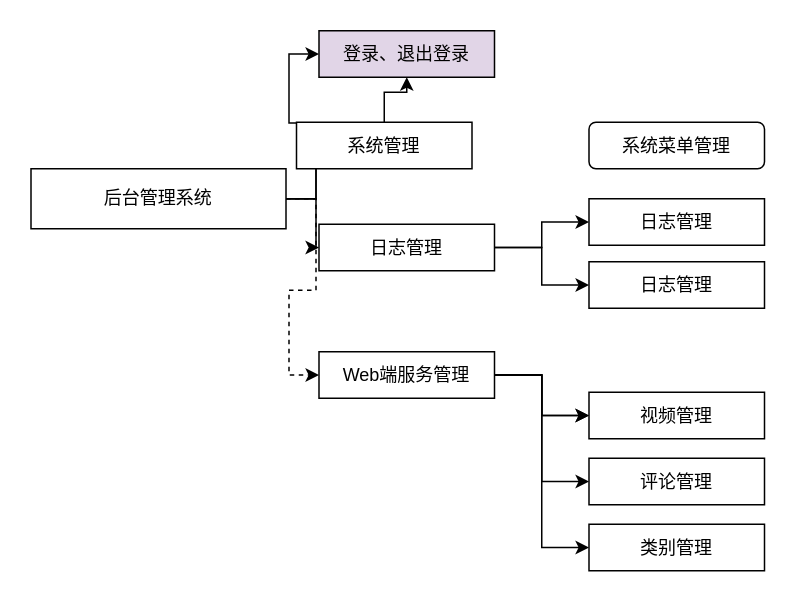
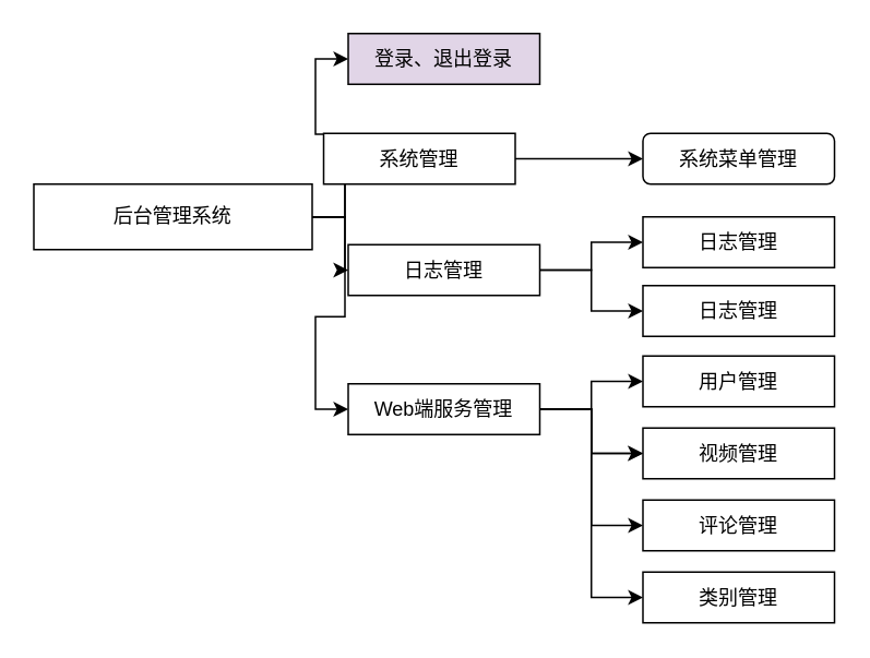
- <mxCell id="7" style="edgeStyle=orthogonalEdgeStyle;rounded=0;orthogonalLoop=1;jettySize=auto;html=1;" edge="1" parent="1" source="8" target="12"><mxGeometry relative="1" as="geometry" /></mxCell>
+ <mxCell id="7" style="edgeStyle=orthogonalEdgeStyle;rounded=0;orthogonalLoop=1;jettySize=auto;html=1;entryX=0;entryY=0.5;entryDx=0;entryDy=0;" edge="1" parent="1" source="8" target="19"><mxGeometry relative="1" as="geometry" /></mxCell>
- <mxCell id="5" style="edgeStyle=orthogonalEdgeStyle;rounded=0;orthogonalLoop=1;jettySize=auto;html=1;entryX=0;entryY=0.5;entryDx=0;entryDy=0;dashed=1;" edge="1" parent="1" source="6" target="18"><mxGeometry relative="1" as="geometry"><mxPoint x="211" y="258.6" as="targetPoint" /></mxGeometry></mxCell>
+ <mxCell id="5" style="edgeStyle=orthogonalEdgeStyle;rounded=0;orthogonalLoop=1;jettySize=auto;html=1;entryX=0;entryY=0.5;entryDx=0;entryDy=0;" edge="1" parent="1" source="6" target="18"><mxGeometry relative="1" as="geometry"><mxPoint x="211" y="258.6" as="targetPoint" /></mxGeometry></mxCell>
+ <mxCell id="13" style="edgeStyle=orthogonalEdgeStyle;rounded=0;orthogonalLoop=1;jettySize=auto;html=1;entryX=0;entryY=0.5;entryDx=0;entryDy=0;" edge="1" parent="1" source="18" target="23"><mxGeometry relative="1" as="geometry"><mxPoint x="352.6" y="235.4" as="targetPoint" /></mxGeometry></mxCell>
+ <mxCell id="23" value="用户管理" style="rounded=0;whiteSpace=wrap;html=1;" vertex="1" parent="1"><mxGeometry x="392" y="217" width="117" height="31" as="geometry" /></mxCell>
